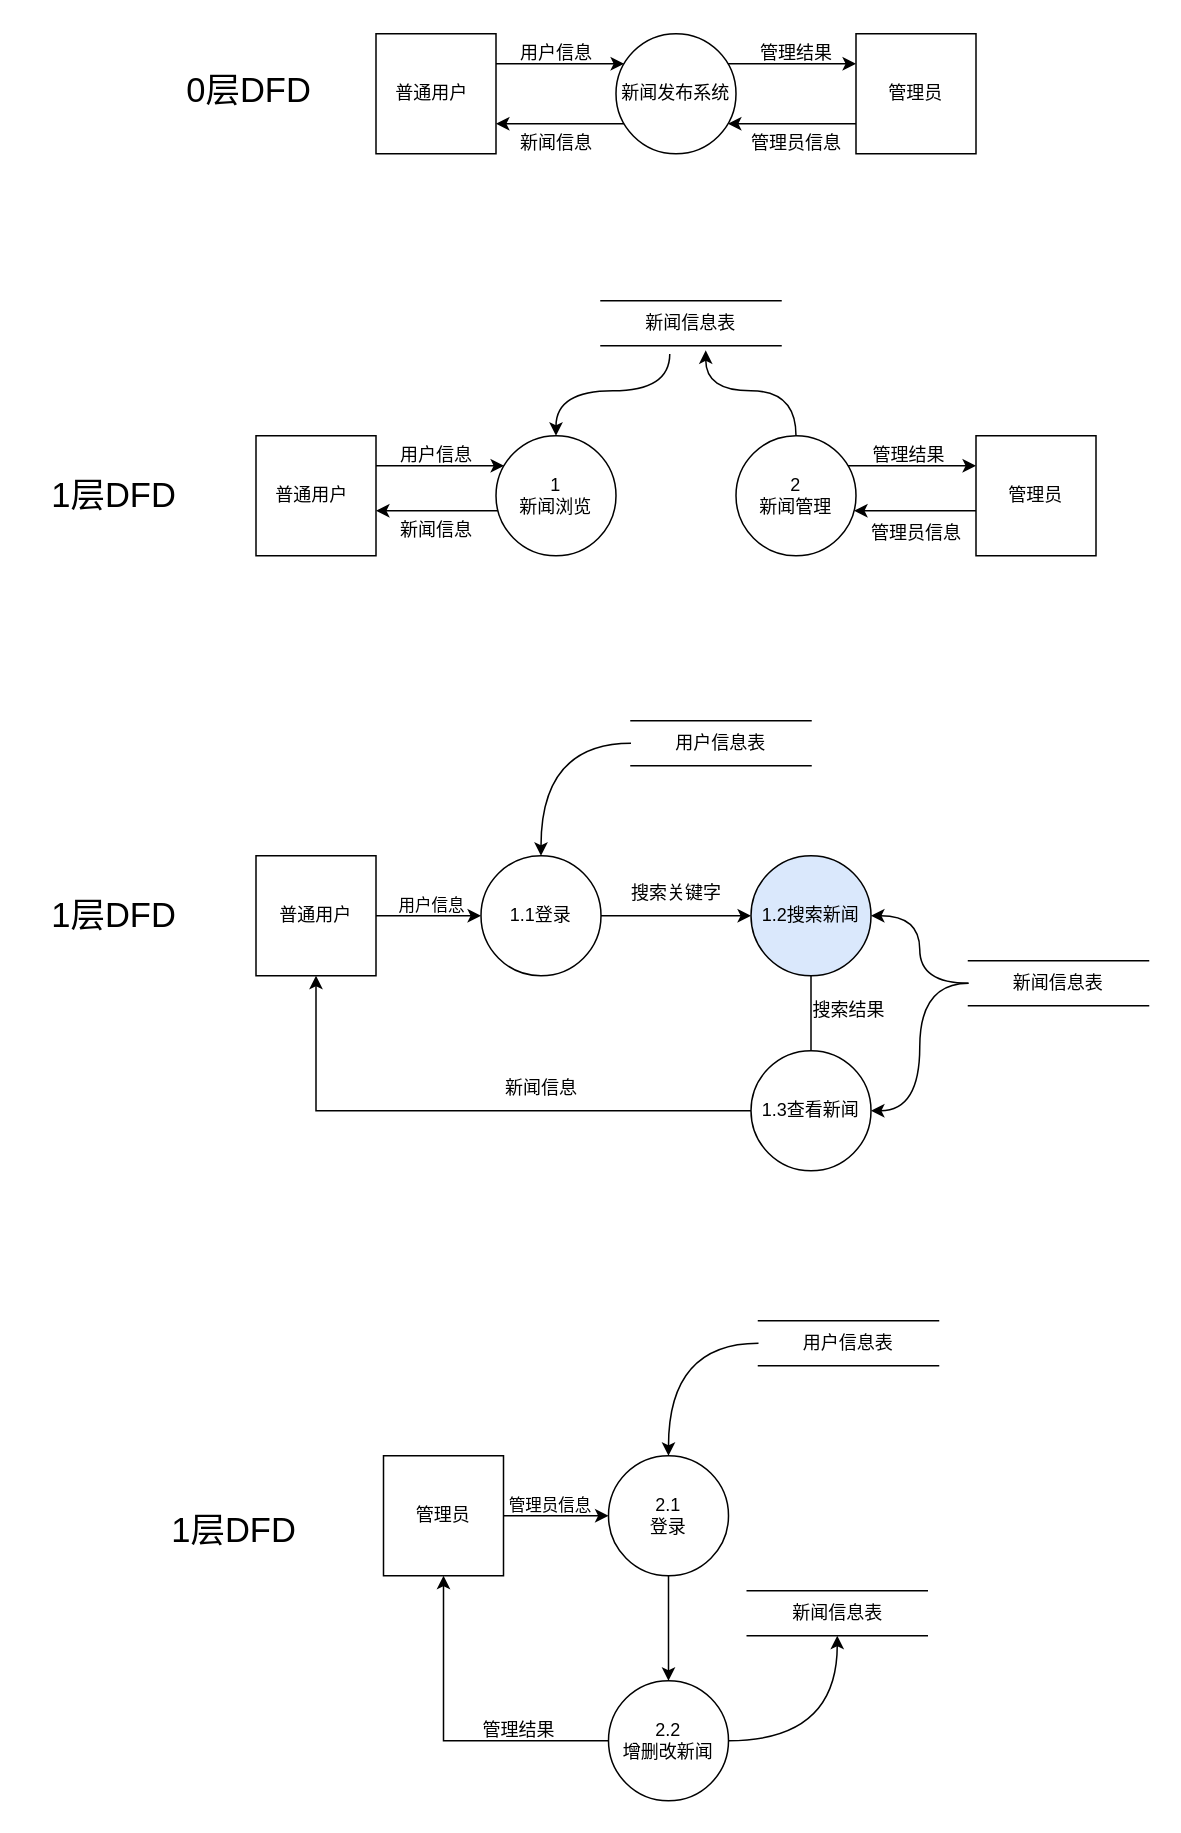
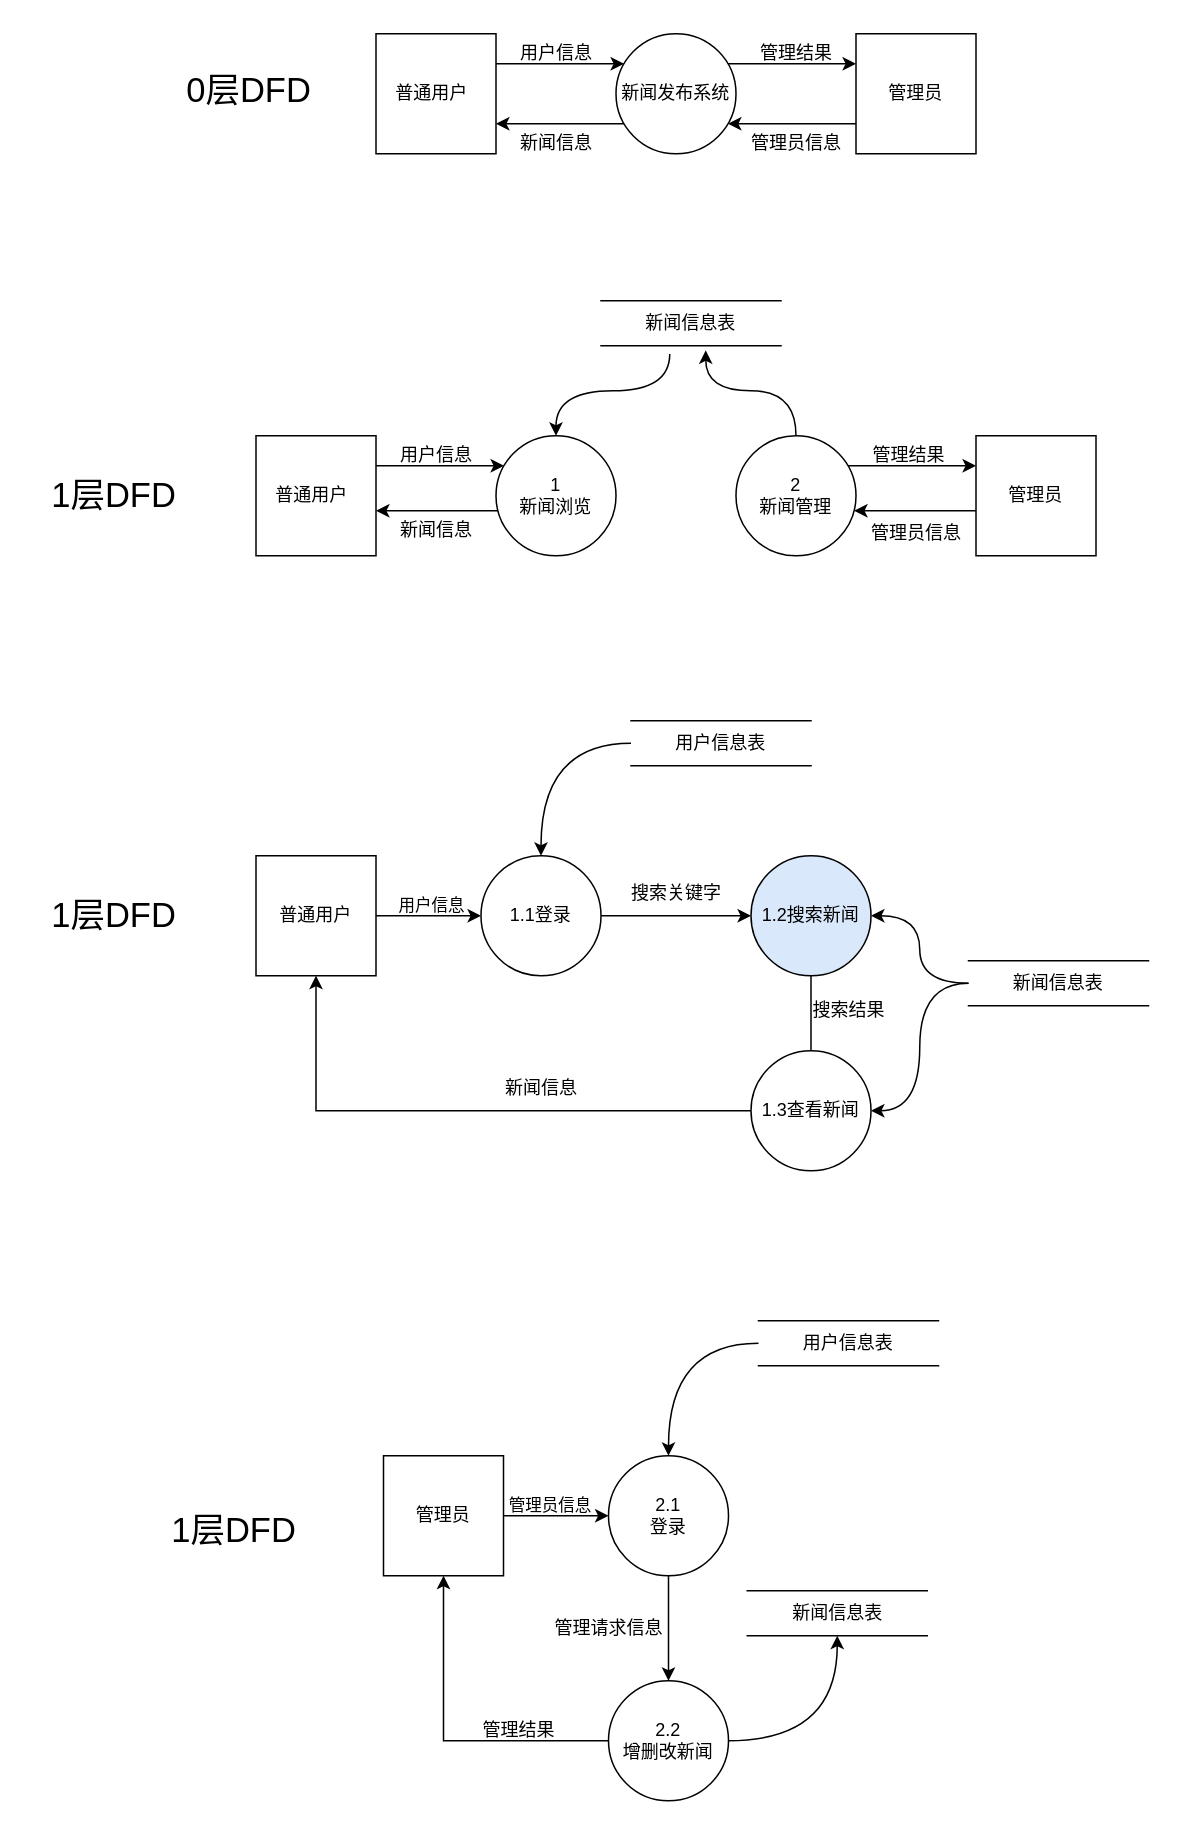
+ <mxCell id="55" value="管理请求信息" style="text;html=1;align=center;verticalAlign=middle;resizable=0;points=[];autosize=1;strokeColor=none;fillColor=none;" vertex="1" parent="1"><mxGeometry x="355" y="1070" width="100" height="30" as="geometry" /></mxCell>
